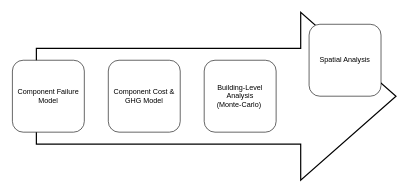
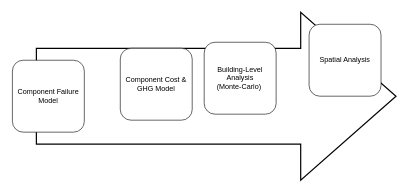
- <mxCell id="4" value="Component Cost &amp;amp; GHG Model" style="rounded=1;whiteSpace=wrap;html=1;" vertex="1" parent="1"><mxGeometry x="180" y="100" width="120" height="120" as="geometry" /></mxCell>
+ <mxCell id="4" value="Component Cost &amp;amp; GHG Model" style="rounded=1;whiteSpace=wrap;html=1;" vertex="1" parent="1"><mxGeometry x="200" y="80" width="120" height="120" as="geometry" /></mxCell>
- <mxCell id="5" value="Building-Level Analysis &lt;br&gt;(Monte-Carlo)&amp;nbsp;" style="rounded=1;whiteSpace=wrap;html=1;" vertex="1" parent="1"><mxGeometry x="340" y="100" width="120" height="120" as="geometry" /></mxCell>
+ <mxCell id="5" value="Building-Level Analysis &lt;br&gt;(Monte-Carlo)&amp;nbsp;" style="rounded=1;whiteSpace=wrap;html=1;" vertex="1" parent="1"><mxGeometry x="340" y="70" width="120" height="120" as="geometry" /></mxCell>
